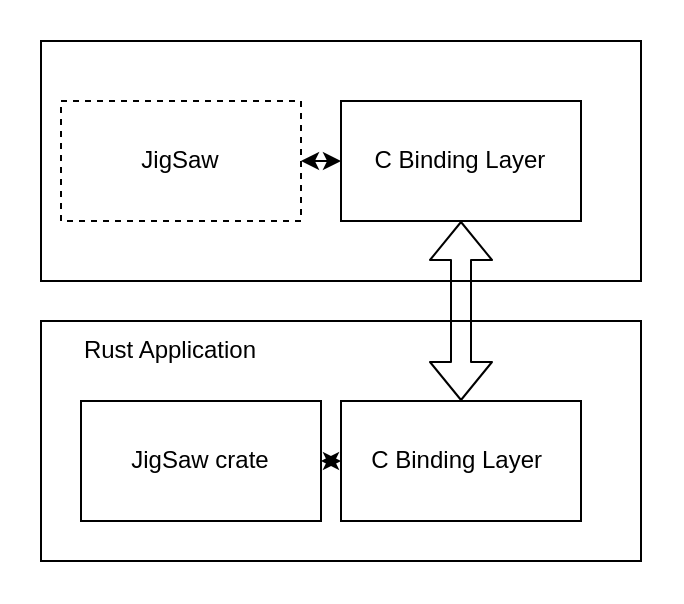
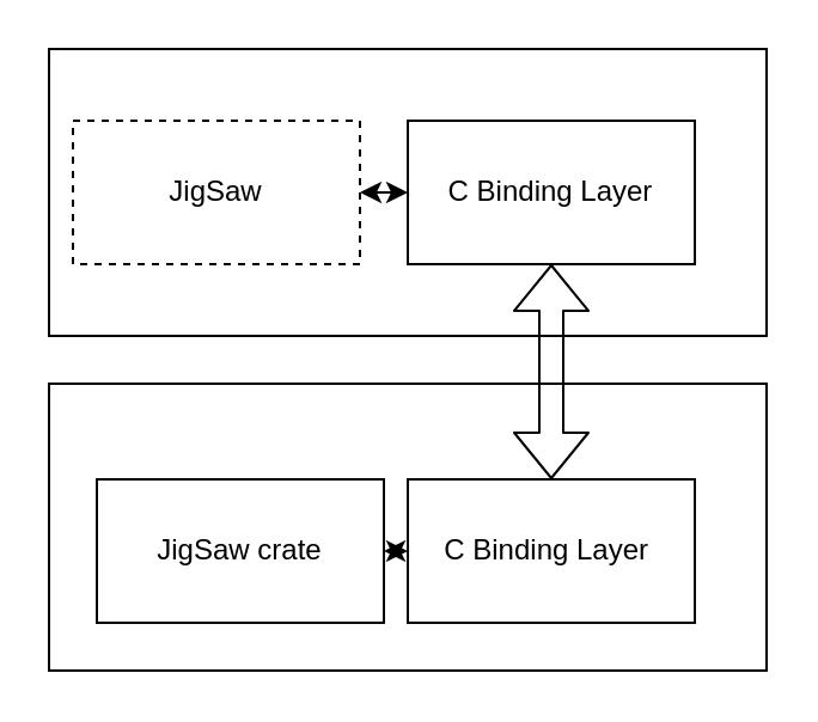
- <mxCell id="7" value="Rust Application" style="text;html=1;strokeColor=none;fillColor=none;align=center;verticalAlign=middle;whiteSpace=wrap;rounded=0;" vertex="1" parent="2"><mxGeometry y="140" width="130" height="30" as="geometry" /></mxCell>
